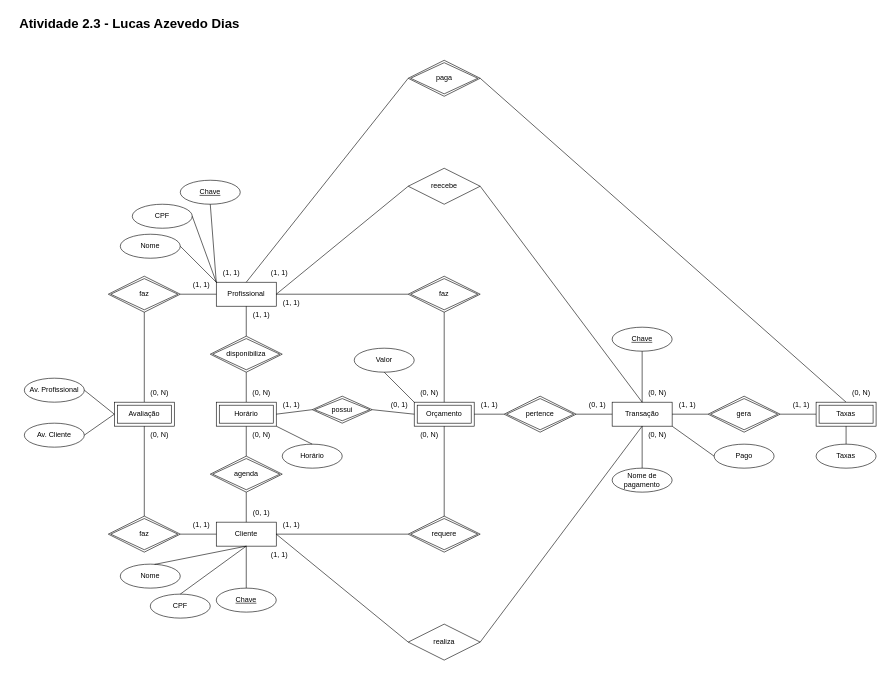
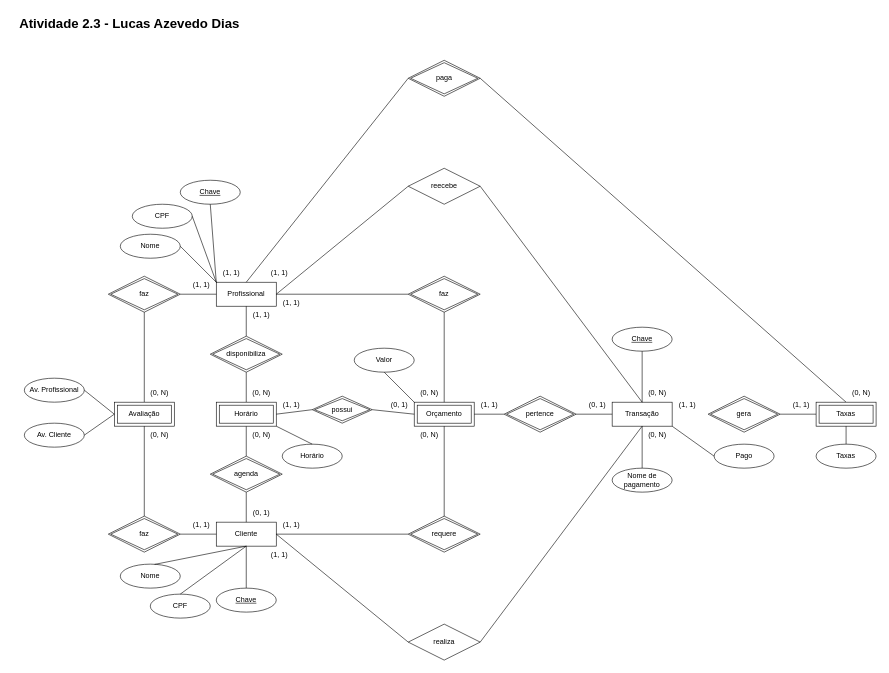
- <mxCell id="62" value="" style="endArrow=none;html=1;rounded=0;exitX=1;exitY=0.5;exitDx=0;exitDy=0;entryX=0;entryY=0.5;entryDx=0;entryDy=0;" parent="1" source="43" target="68" edge="1"><mxGeometry relative="1" as="geometry"><mxPoint x="710" y="670" as="sourcePoint" /><mxPoint x="1180" y="690" as="targetPoint" /></mxGeometry></mxCell>
